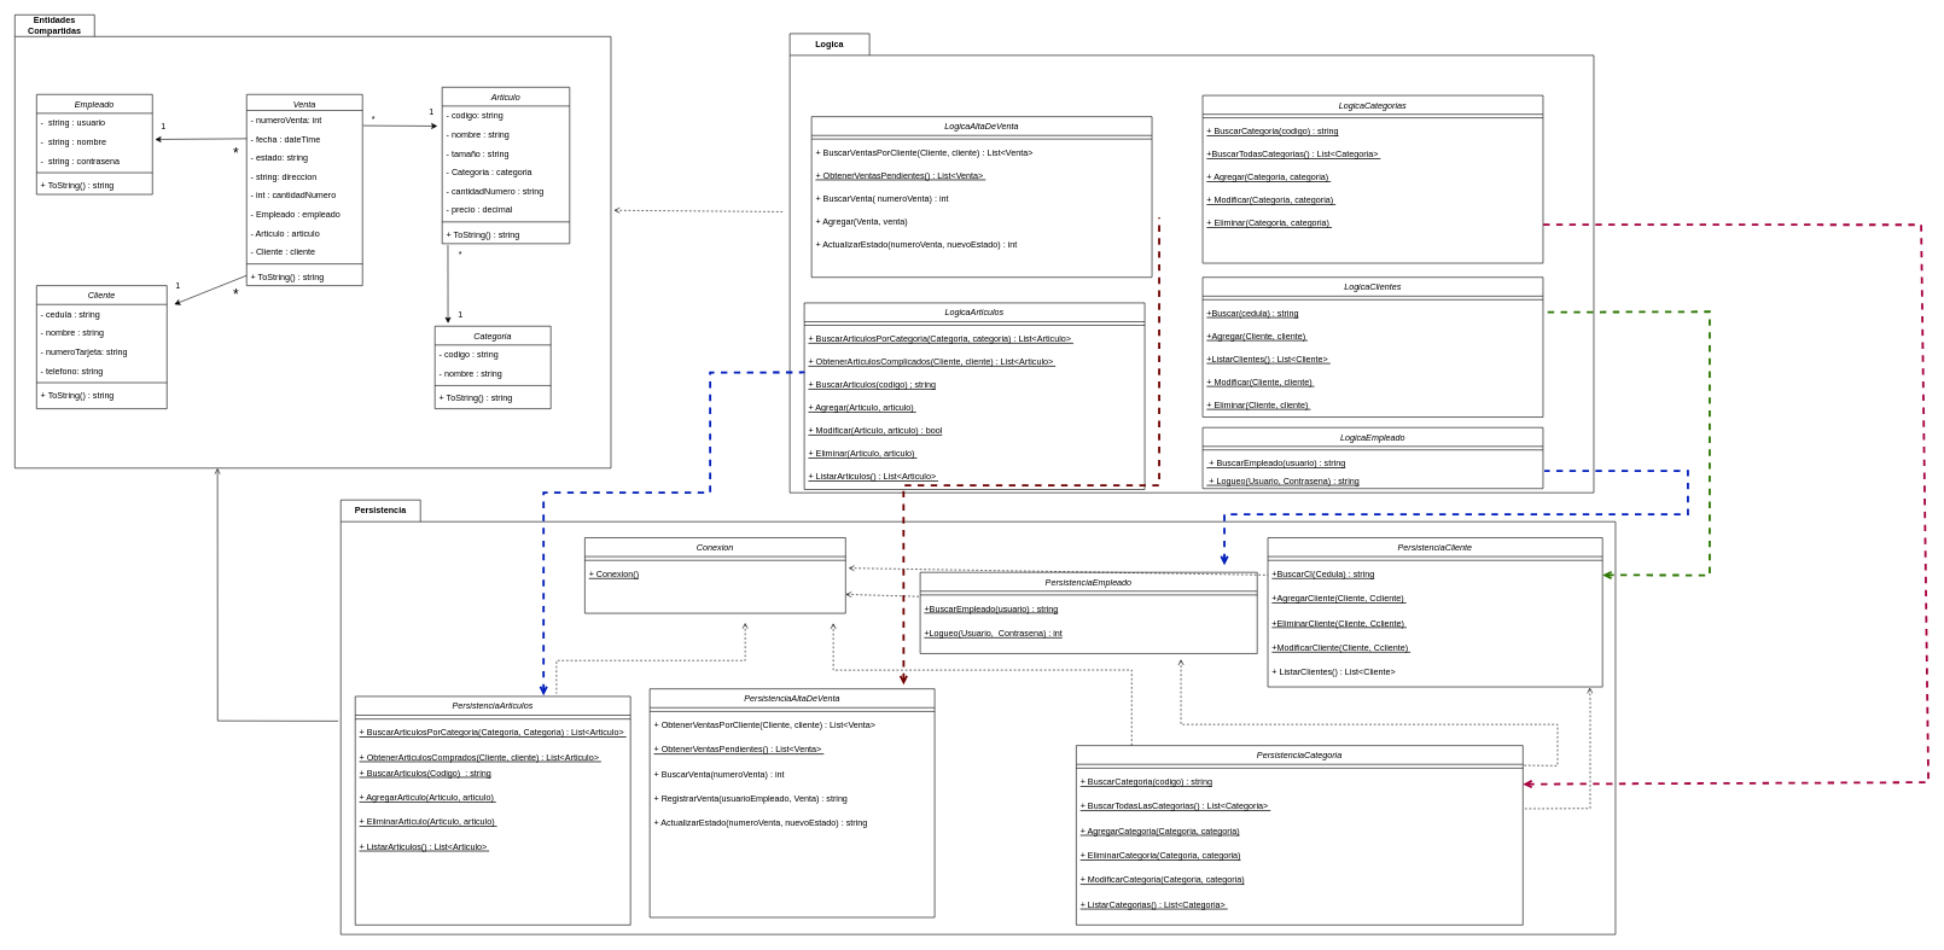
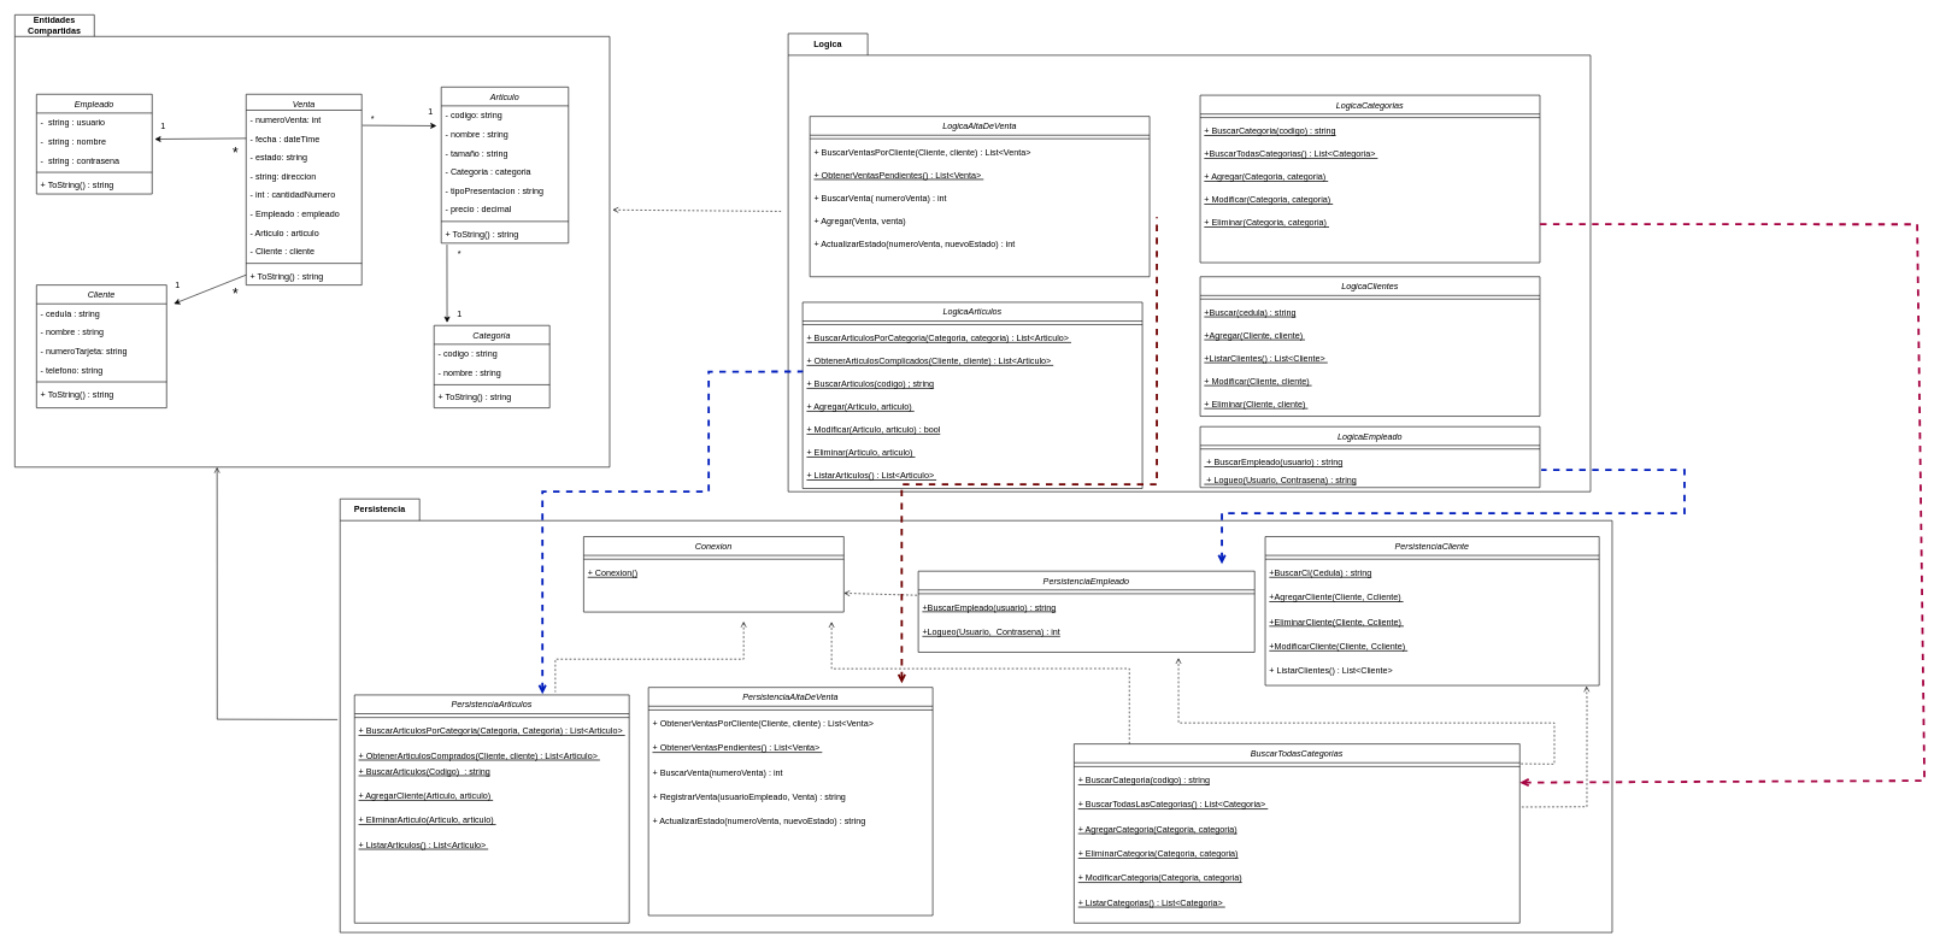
- <mxCell id="112" value="- cantidadNumero : string" style="text;align=left;verticalAlign=top;spacingLeft=4;spacingRight=4;overflow=hidden;rotatable=0;points=[[0,0.5],[1,0.5]];portConstraint=eastwest;rounded=0;shadow=0;html=0;" parent="107" vertex="1"><mxGeometry y="130" width="176" height="26" as="geometry" /></mxCell>
+ <mxCell id="112" value="- tipoPresentacion : string" style="text;align=left;verticalAlign=top;spacingLeft=4;spacingRight=4;overflow=hidden;rotatable=0;points=[[0,0.5],[1,0.5]];portConstraint=eastwest;rounded=0;shadow=0;html=0;" parent="107" vertex="1"><mxGeometry y="130" width="176" height="26" as="geometry" /></mxCell>
- <mxCell id="136" value="" style="endArrow=none;dashed=1;html=1;rounded=0;exitX=1;exitY=0.25;exitDx=0;exitDy=0;startArrow=open;startFill=0;entryX=1;entryY=0.25;entryDx=0;entryDy=0;fillColor=#60a917;strokeColor=#2D7600;strokeWidth=3;" parent="1" source="40" target="8" edge="1"><mxGeometry width="50" height="50" relative="1" as="geometry"><mxPoint x="2080" y="660" as="sourcePoint" /><mxPoint x="2360" y="730" as="targetPoint" /><Array as="points"><mxPoint x="2360" y="794" /><mxPoint x="2360" y="430" /></Array></mxGeometry></mxCell>
- <mxCell id="78" value="" style="endArrow=none;dashed=1;html=1;rounded=0;entryX=0;entryY=0.25;entryDx=0;entryDy=0;startArrow=open;startFill=0;exitX=1.011;exitY=0.162;exitDx=0;exitDy=0;exitPerimeter=0;" parent="38" source="76" target="40" edge="1"><mxGeometry width="50" height="50" relative="1" as="geometry"><mxPoint x="893.333" y="91.304" as="sourcePoint" /><mxPoint x="1120.0" y="143.478" as="targetPoint" /></mxGeometry></mxCell>
- <mxCell id="51" value="PersistenciaCategoria" style="swimlane;fontStyle=2;align=center;verticalAlign=top;childLayout=stackLayout;horizontal=1;startSize=26;horizontalStack=0;resizeParent=1;resizeLast=0;collapsible=1;marginBottom=0;rounded=0;shadow=0;strokeWidth=1;" parent="38" vertex="1"><mxGeometry x="1015.519" y="339.13" width="616.663" height="247.826" as="geometry"><mxRectangle x="230" y="140" width="160" height="26" as="alternateBounds" /></mxGeometry></mxCell>
+ <mxCell id="51" value="BuscarTodasCategorias" style="swimlane;fontStyle=2;align=center;verticalAlign=top;childLayout=stackLayout;horizontal=1;startSize=26;horizontalStack=0;resizeParent=1;resizeLast=0;collapsible=1;marginBottom=0;rounded=0;shadow=0;strokeWidth=1;" parent="38" vertex="1"><mxGeometry x="1015.519" y="339.13" width="616.663" height="247.826" as="geometry"><mxRectangle x="230" y="140" width="160" height="26" as="alternateBounds" /></mxGeometry></mxCell>
- <mxCell id="64" value="+ AgregarArticulo(Articulo, articulo) " style="text;align=left;verticalAlign=top;spacingLeft=4;spacingRight=4;overflow=hidden;rotatable=0;points=[[0,0.5],[1,0.5]];portConstraint=eastwest;fontStyle=4" parent="59" vertex="1"><mxGeometry y="125.911" width="380.0" height="33.913" as="geometry" /></mxCell>
+ <mxCell id="64" value="+ AgregarCliente(Articulo, articulo) " style="text;align=left;verticalAlign=top;spacingLeft=4;spacingRight=4;overflow=hidden;rotatable=0;points=[[0,0.5],[1,0.5]];portConstraint=eastwest;fontStyle=4" parent="59" vertex="1"><mxGeometry y="125.911" width="380.0" height="33.913" as="geometry" /></mxCell>
